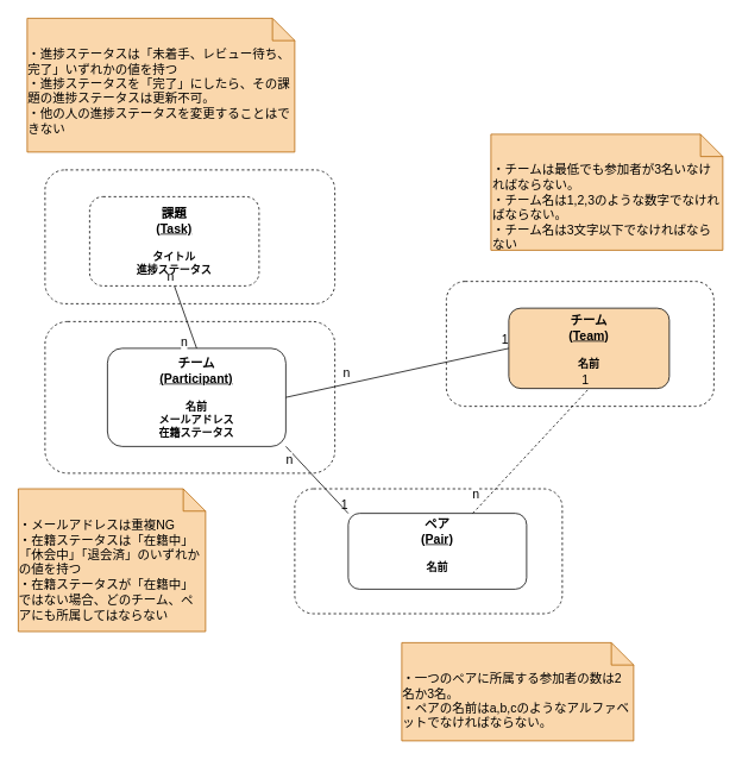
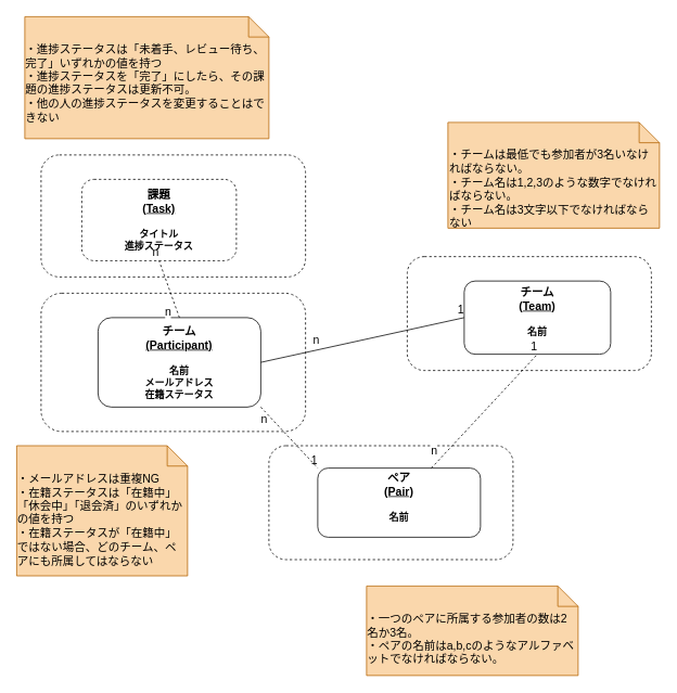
- <mxCell id="19" value="" style="endArrow=none;html=1;rounded=0;fontSize=14;entryX=0.5;entryY=1;entryDx=0;entryDy=0;exitX=0.5;exitY=0;exitDx=0;exitDy=0;" parent="1" source="6" target="9" edge="1"><mxGeometry relative="1" as="geometry"><mxPoint x="0" y="330" as="sourcePoint" /><mxPoint x="220" y="260" as="targetPoint" /></mxGeometry></mxCell>
+ <mxCell id="19" value="" style="endArrow=none;html=1;rounded=0;fontSize=14;entryX=0.5;entryY=1;entryDx=0;entryDy=0;exitX=0.5;exitY=0;exitDx=0;exitDy=0;dashed=1;" parent="1" source="6" target="9" edge="1"><mxGeometry relative="1" as="geometry"><mxPoint x="0" y="330" as="sourcePoint" /><mxPoint x="220" y="260" as="targetPoint" /></mxGeometry></mxCell>
- <mxCell id="8" value="&lt;p style=&quot;line-height: 150%;&quot;&gt;&lt;/p&gt;&lt;div style=&quot;&quot;&gt;&lt;b style=&quot;background-color: initial;&quot;&gt;&lt;font style=&quot;font-size: 14px;&quot;&gt;チーム&lt;/font&gt;&lt;/b&gt;&lt;/div&gt;&lt;div style=&quot;font-weight: bold;&quot;&gt;&lt;b style=&quot;background-color: initial;&quot;&gt;&lt;font style=&quot;font-size: 14px;&quot;&gt;&lt;u&gt;(Team)&lt;/u&gt;&lt;/font&gt;&lt;/b&gt;&lt;/div&gt;&lt;div style=&quot;font-weight: bold;&quot;&gt;&lt;b style=&quot;background-color: initial;&quot;&gt;&lt;font style=&quot;font-size: 14px;&quot;&gt;&lt;u&gt;&lt;br&gt;&lt;/u&gt;&lt;/font&gt;&lt;/b&gt;&lt;/div&gt;&lt;div style=&quot;&quot;&gt;&lt;b&gt;名前&lt;/b&gt;&lt;/div&gt;&lt;div style=&quot;&quot;&gt;&lt;br&gt;&lt;/div&gt;&lt;p&gt;&lt;/p&gt;" style="rounded=1;whiteSpace=wrap;html=1;align=center;fillColor=#fad7ac;" parent="1" vertex="1"><mxGeometry x="570" y="345" width="180" height="90" as="geometry" /></mxCell>
+ <mxCell id="8" value="&lt;p style=&quot;line-height: 150%;&quot;&gt;&lt;/p&gt;&lt;div style=&quot;&quot;&gt;&lt;b style=&quot;background-color: initial;&quot;&gt;&lt;font style=&quot;font-size: 14px;&quot;&gt;チーム&lt;/font&gt;&lt;/b&gt;&lt;/div&gt;&lt;div style=&quot;font-weight: bold;&quot;&gt;&lt;b style=&quot;background-color: initial;&quot;&gt;&lt;font style=&quot;font-size: 14px;&quot;&gt;&lt;u&gt;(Team)&lt;/u&gt;&lt;/font&gt;&lt;/b&gt;&lt;/div&gt;&lt;div style=&quot;font-weight: bold;&quot;&gt;&lt;b style=&quot;background-color: initial;&quot;&gt;&lt;font style=&quot;font-size: 14px;&quot;&gt;&lt;u&gt;&lt;br&gt;&lt;/u&gt;&lt;/font&gt;&lt;/b&gt;&lt;/div&gt;&lt;div style=&quot;&quot;&gt;&lt;b&gt;名前&lt;/b&gt;&lt;/div&gt;&lt;div style=&quot;&quot;&gt;&lt;br&gt;&lt;/div&gt;&lt;p&gt;&lt;/p&gt;" style="rounded=1;whiteSpace=wrap;html=1;align=center;" parent="1" vertex="1"><mxGeometry x="570" y="345" width="180" height="90" as="geometry" /></mxCell>
- <mxCell id="10" value="" style="endArrow=none;html=1;rounded=0;fontSize=14;entryX=0;entryY=0;entryDx=0;entryDy=0;exitX=1;exitY=1;exitDx=0;exitDy=0;" parent="1" source="6" target="7" edge="1"><mxGeometry relative="1" as="geometry"><mxPoint x="120" y="630" as="sourcePoint" /><mxPoint x="280" y="630" as="targetPoint" /></mxGeometry></mxCell>
+ <mxCell id="10" value="" style="endArrow=none;html=1;rounded=0;fontSize=14;entryX=0;entryY=0;entryDx=0;entryDy=0;exitX=1;exitY=1;exitDx=0;exitDy=0;dashed=1;" parent="1" source="6" target="7" edge="1"><mxGeometry relative="1" as="geometry"><mxPoint x="120" y="630" as="sourcePoint" /><mxPoint x="280" y="630" as="targetPoint" /></mxGeometry></mxCell>
